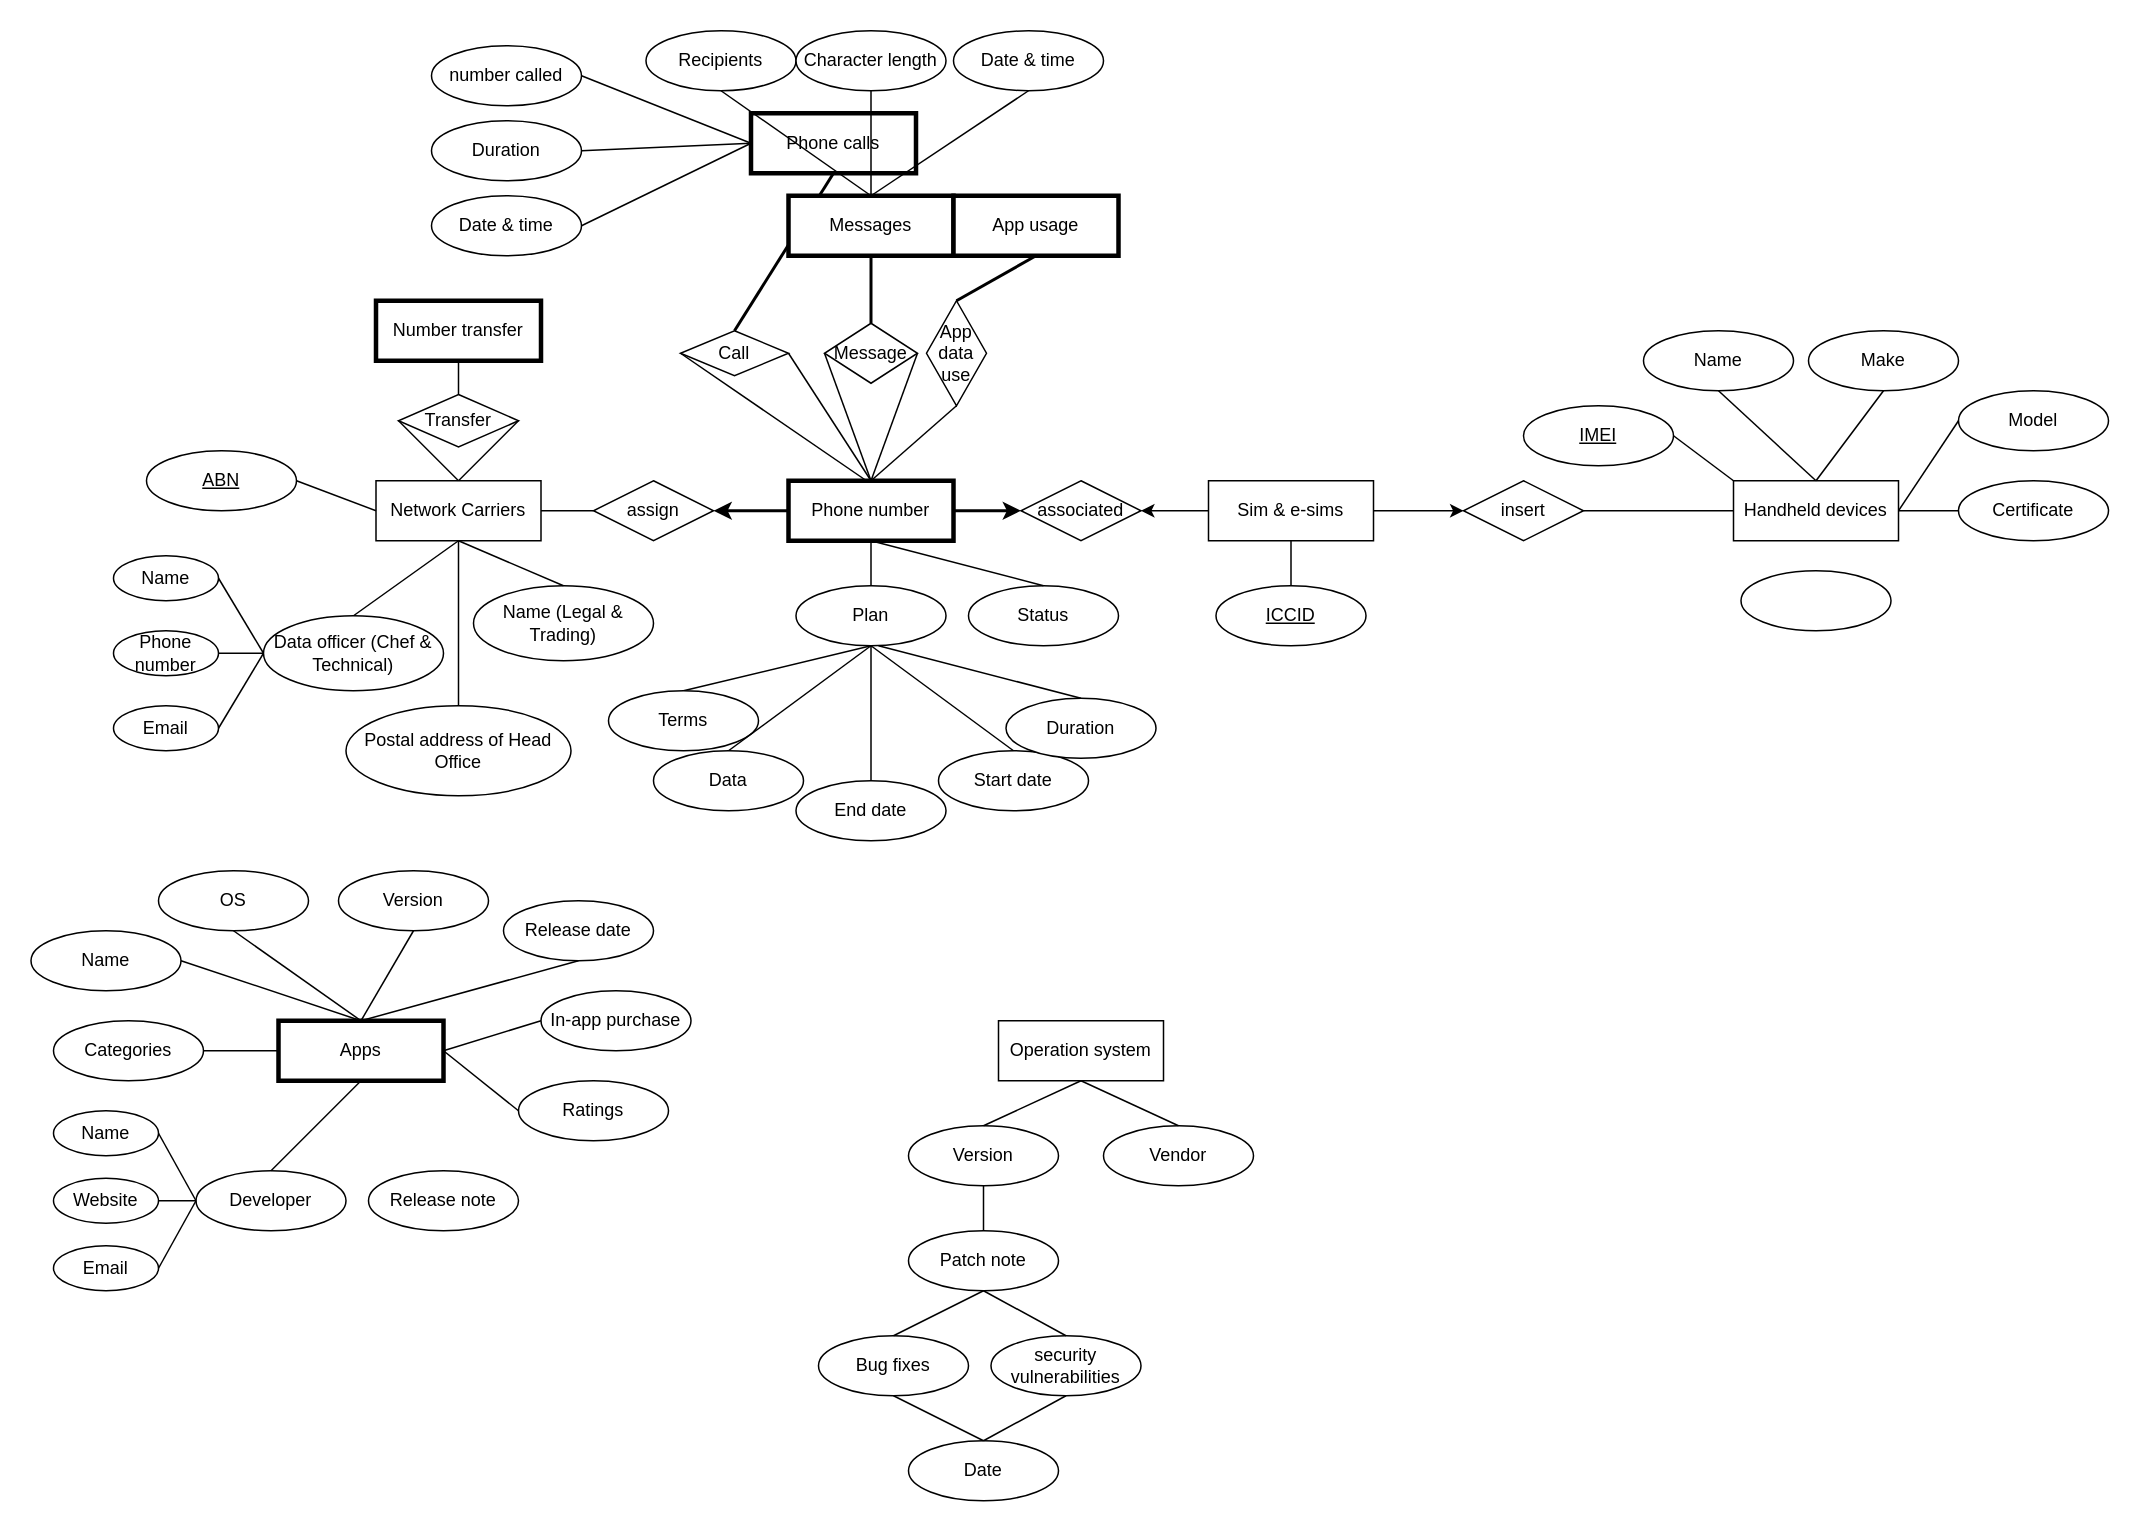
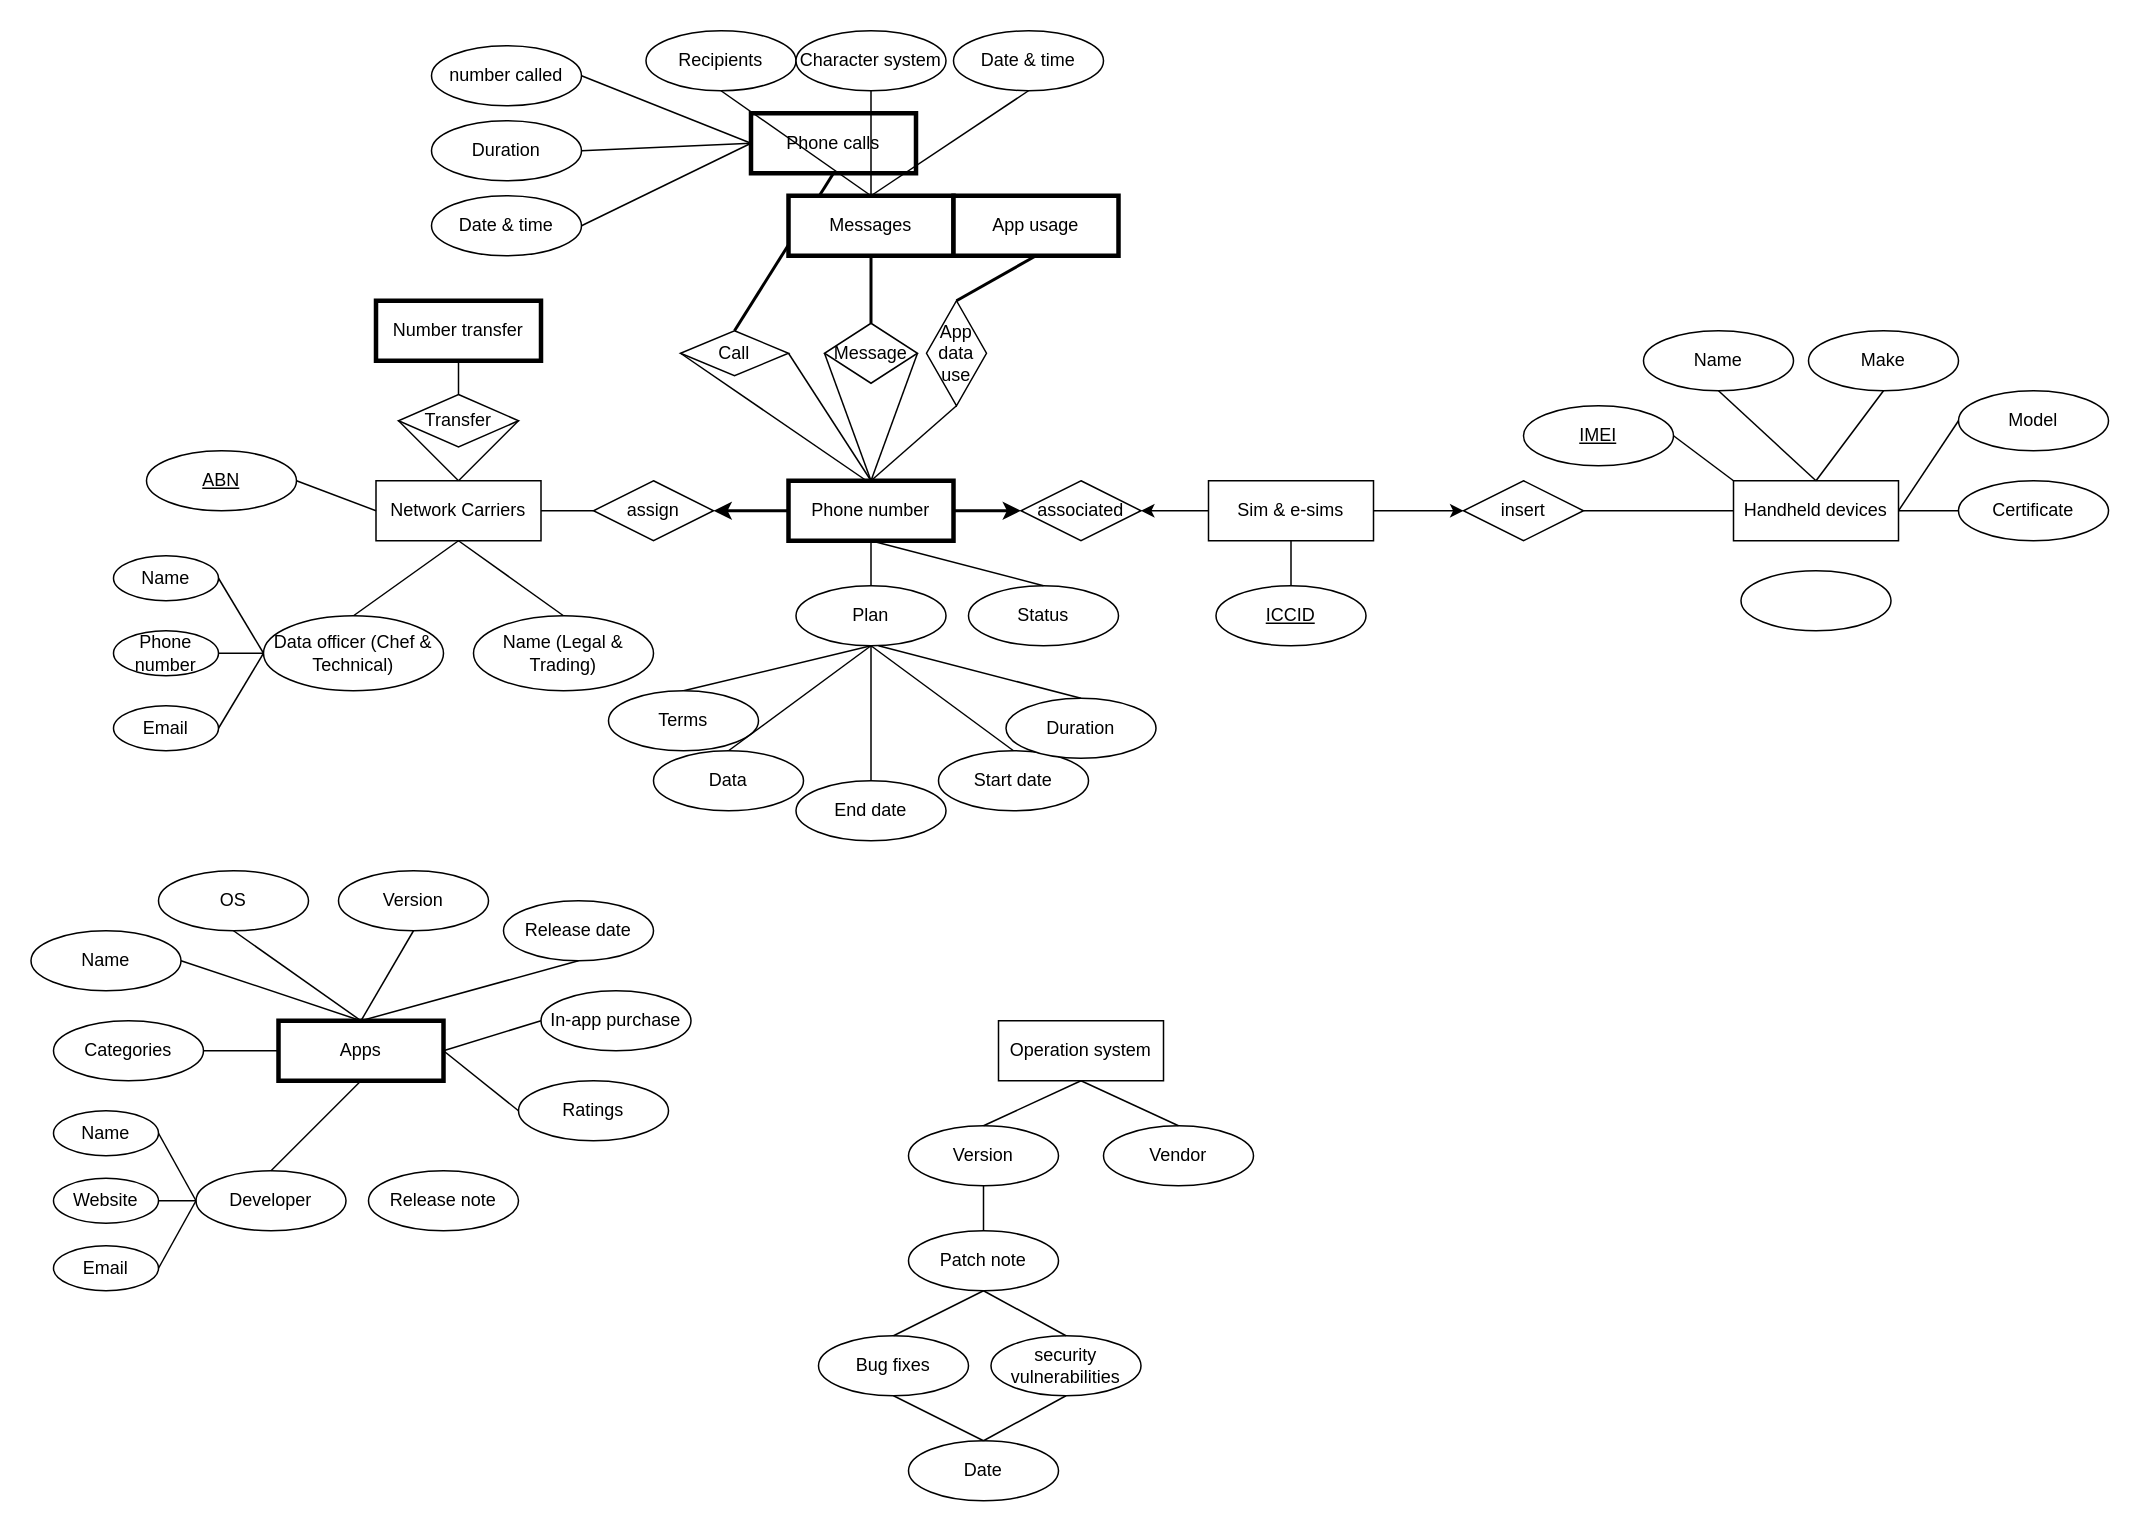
- <mxCell id="115" value="Character length" style="ellipse;whiteSpace=wrap;html=1;" vertex="1" parent="1"><mxGeometry x="530" y="20" width="100" height="40" as="geometry" /></mxCell>
+ <mxCell id="115" value="Character system" style="ellipse;whiteSpace=wrap;html=1;" vertex="1" parent="1"><mxGeometry x="530" y="20" width="100" height="40" as="geometry" /></mxCell>
- <mxCell id="3" value="Name (Legal &amp;amp; Trading)" style="ellipse;whiteSpace=wrap;html=1;" parent="1" vertex="1"><mxGeometry x="315" y="390" width="120" height="50" as="geometry" /></mxCell>
+ <mxCell id="3" value="Name (Legal &amp;amp; Trading)" style="ellipse;whiteSpace=wrap;html=1;" parent="1" vertex="1"><mxGeometry x="315" y="410" width="120" height="50" as="geometry" /></mxCell>
- <mxCell id="7" value="" style="endArrow=none;html=1;entryX=0.5;entryY=0;entryDx=0;entryDy=0;exitX=0.5;exitY=1;exitDx=0;exitDy=0;" parent="1" source="2" target="5" edge="1"><mxGeometry width="50" height="50" relative="1" as="geometry"><mxPoint x="305" y="390" as="sourcePoint" /><mxPoint x="305" y="450" as="targetPoint" /></mxGeometry></mxCell>
- <mxCell id="5" value="Postal address of Head Office" style="ellipse;whiteSpace=wrap;html=1;" parent="1" vertex="1"><mxGeometry x="230" y="470" width="150" height="60" as="geometry" /></mxCell>
